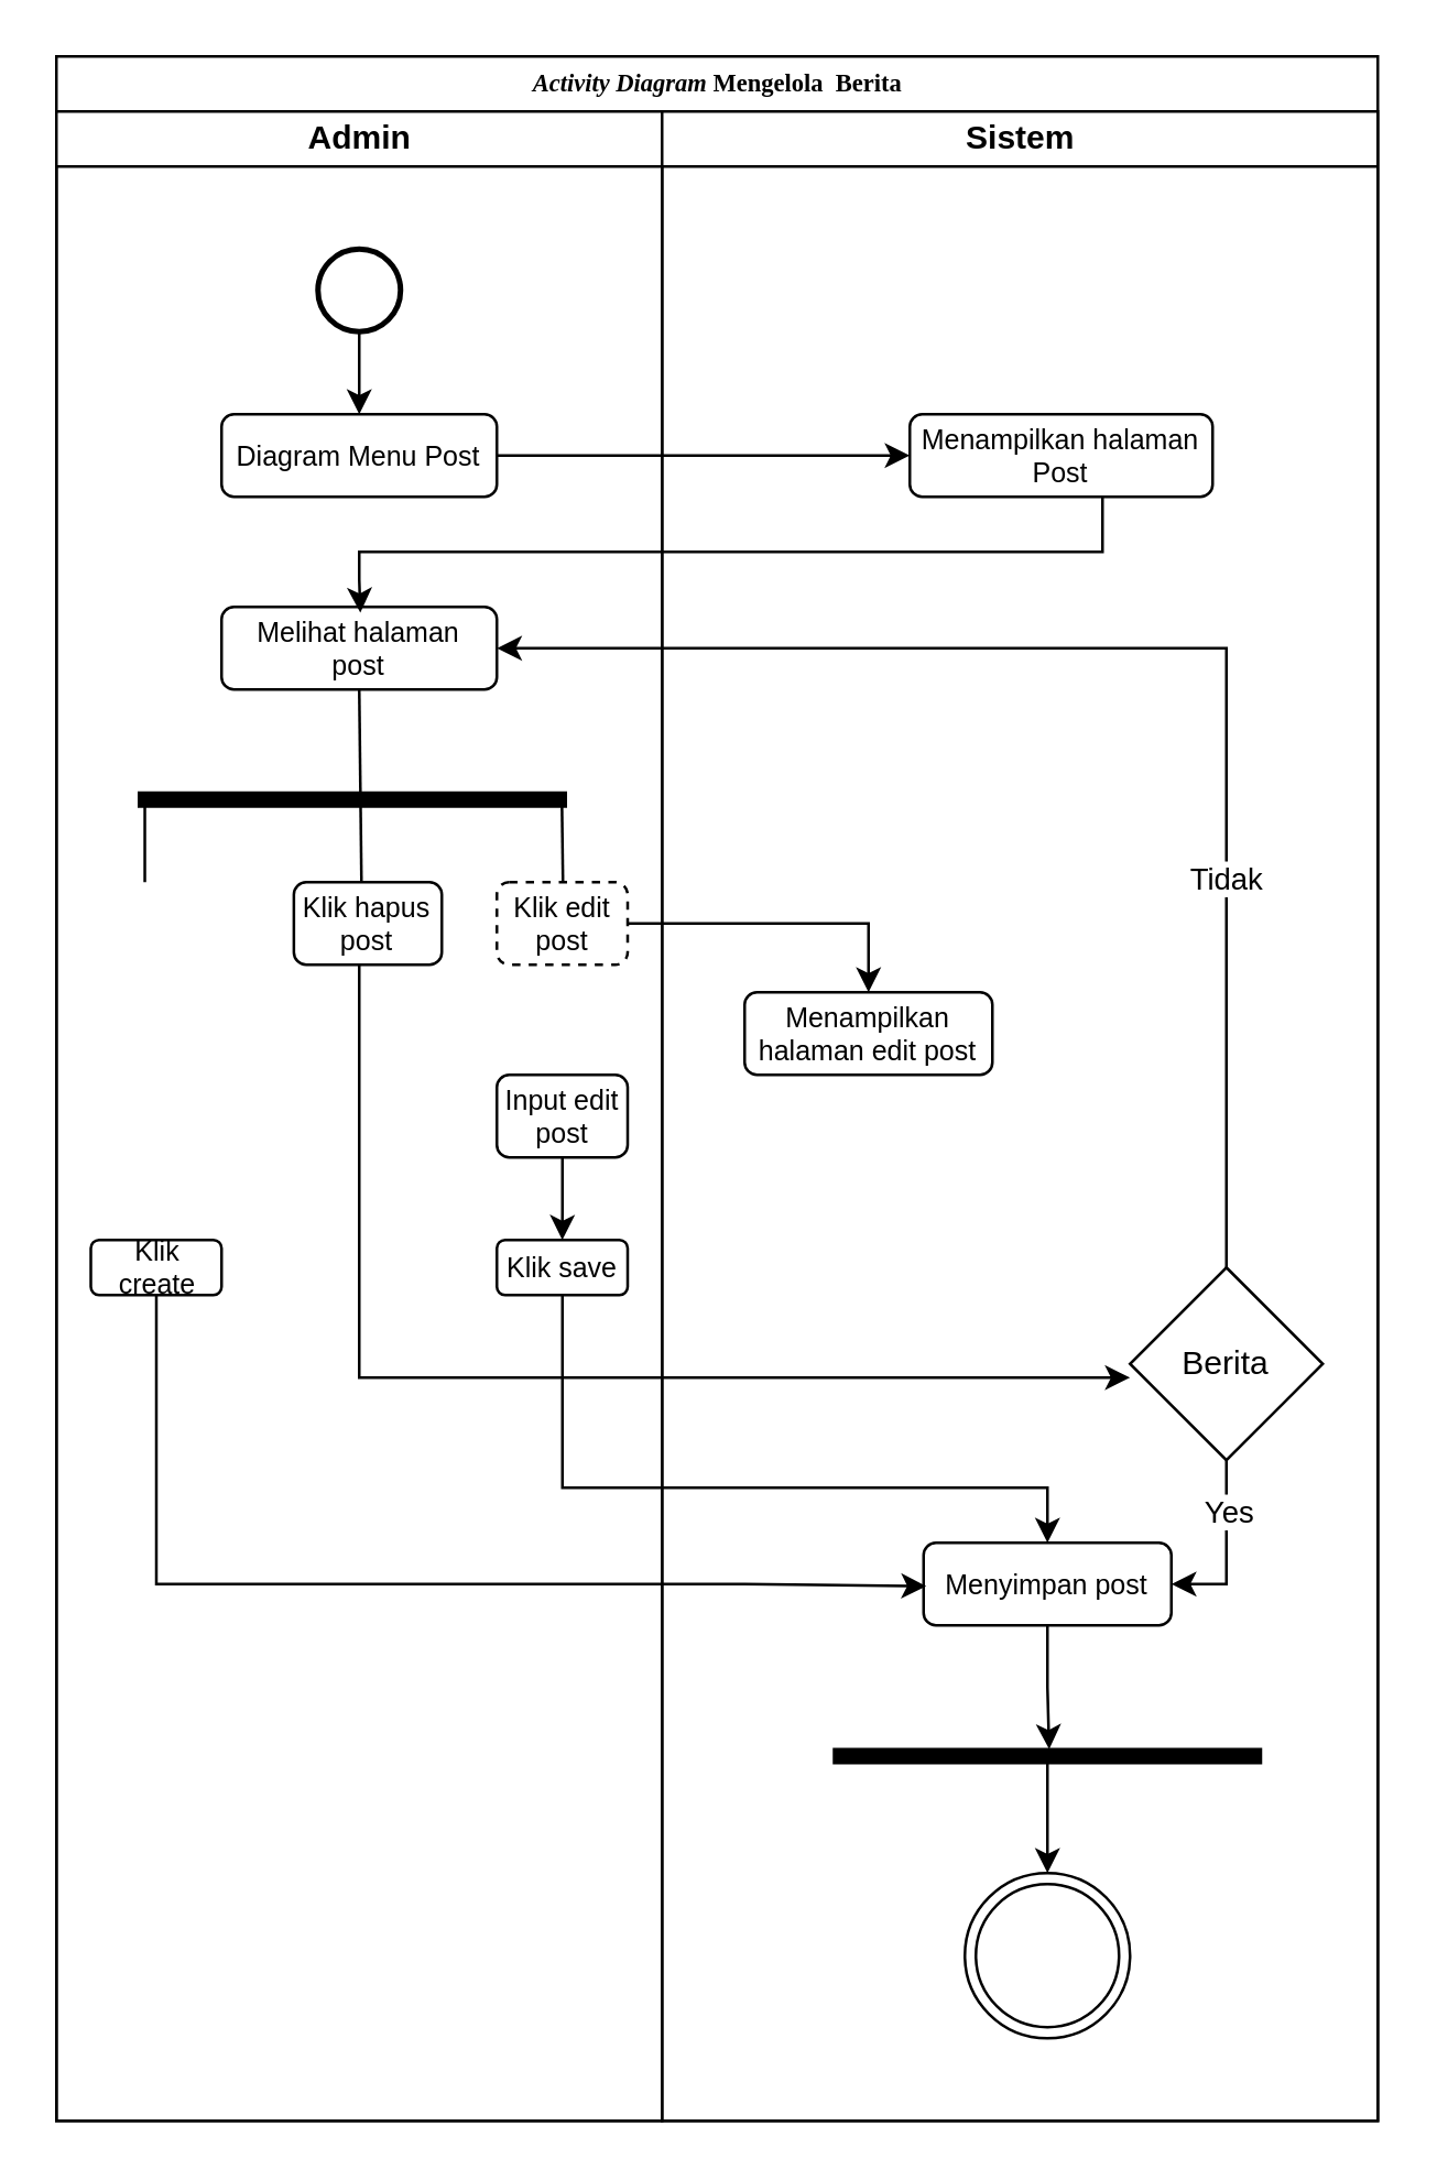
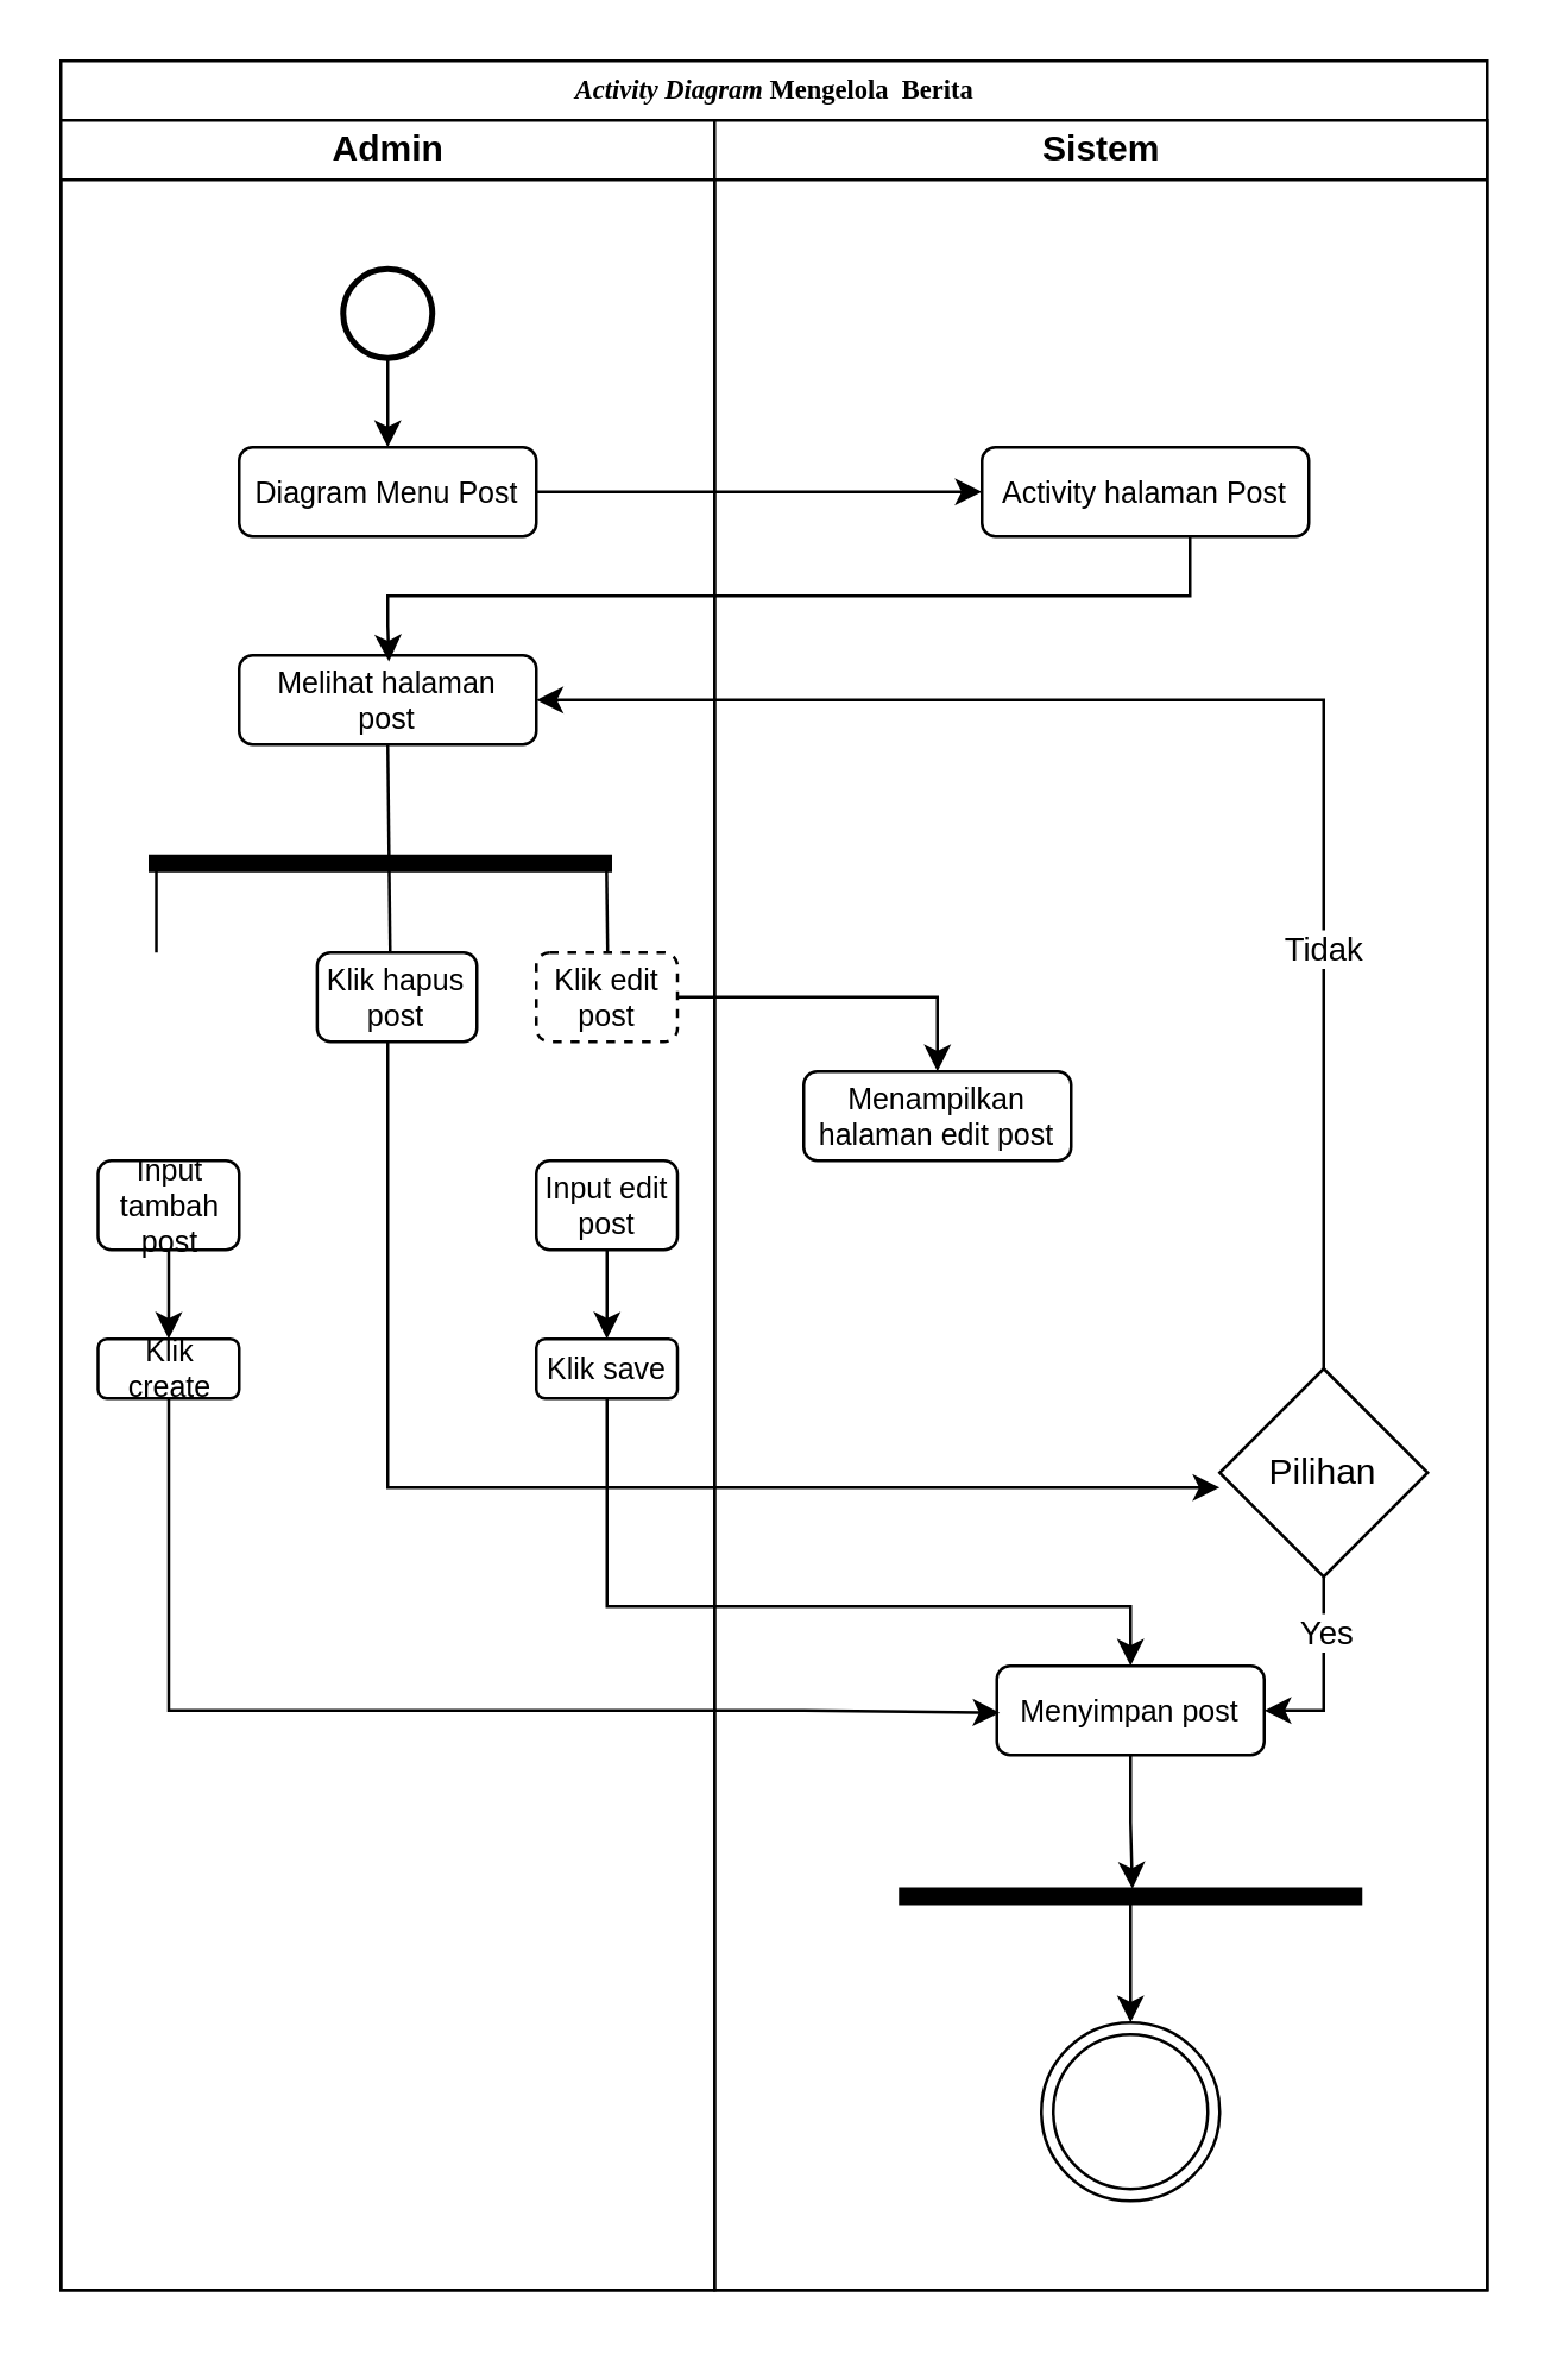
- <mxCell id="21" value="&lt;font style=&quot;font-size: 10px;&quot;&gt;Menampilkan halaman Post&lt;/font&gt;" style="rounded=1;whiteSpace=wrap;html=1;fontSize=10;" vertex="1" parent="20"><mxGeometry x="90" y="110" width="110" height="30" as="geometry" /></mxCell>
+ <mxCell id="21" value="&lt;font style=&quot;font-size: 10px;&quot;&gt;Activity halaman Post&lt;/font&gt;" style="rounded=1;whiteSpace=wrap;html=1;fontSize=10;" vertex="1" parent="20"><mxGeometry x="90" y="110" width="110" height="30" as="geometry" /></mxCell>
+ <mxCell id="12" value="&lt;div style=&quot;font-size: 10px;&quot;&gt;&lt;font style=&quot;font-size: 10px;&quot;&gt;Input tambah&lt;/font&gt;&lt;/div&gt;&lt;div style=&quot;font-size: 10px;&quot;&gt;&lt;font style=&quot;font-size: 10px;&quot;&gt;post&lt;br style=&quot;font-size: 10px;&quot;&gt;&lt;/font&gt;&lt;/div&gt;" style="rounded=1;whiteSpace=wrap;html=1;fontSize=10;" vertex="1" parent="3"><mxGeometry x="12.5" y="350" width="47.5" height="30" as="geometry" /></mxCell>
+ <mxCell id="11" style="edgeStyle=orthogonalEdgeStyle;rounded=0;orthogonalLoop=1;jettySize=auto;html=1;entryX=0.5;entryY=0;entryDx=0;entryDy=0;" edge="1" parent="3" source="12" target="18"><mxGeometry relative="1" as="geometry" /></mxCell>
- <mxCell id="28" value="Berita" style="rhombus;whiteSpace=wrap;html=1;" vertex="1" parent="20"><mxGeometry x="170" y="420" width="70" height="70" as="geometry" /></mxCell>
+ <mxCell id="28" value="Pilihan" style="rhombus;whiteSpace=wrap;html=1;" vertex="1" parent="20"><mxGeometry x="170" y="420" width="70" height="70" as="geometry" /></mxCell>
